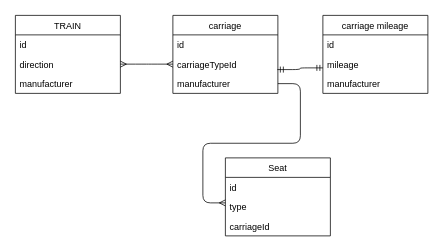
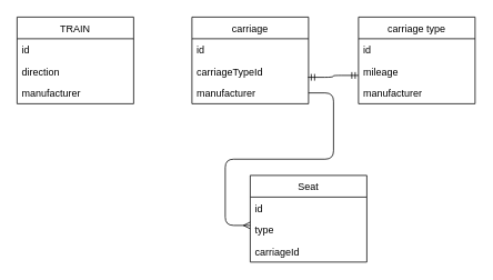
- <mxCell id="11" value="carriage mileage" style="swimlane;fontStyle=0;childLayout=stackLayout;horizontal=1;startSize=26;horizontalStack=0;resizeParent=1;resizeParentMax=0;resizeLast=0;collapsible=1;marginBottom=0;" vertex="1" parent="1"><mxGeometry x="430" y="20" width="140" height="104" as="geometry" /></mxCell>
+ <mxCell id="11" value="carriage type" style="swimlane;fontStyle=0;childLayout=stackLayout;horizontal=1;startSize=26;horizontalStack=0;resizeParent=1;resizeParentMax=0;resizeLast=0;collapsible=1;marginBottom=0;" vertex="1" parent="1"><mxGeometry x="430" y="20" width="140" height="104" as="geometry" /></mxCell>
- <mxCell id="10" value="" style="edgeStyle=entityRelationEdgeStyle;fontSize=12;html=1;endArrow=ERmany;startArrow=ERmany;exitX=1;exitY=0.5;exitDx=0;exitDy=0;entryX=0;entryY=0.5;entryDx=0;entryDy=0;" edge="1" parent="1" source="4" target="8"><mxGeometry width="100" height="100" relative="1" as="geometry"><mxPoint x="254" y="180" as="sourcePoint" /><mxPoint x="354" y="80" as="targetPoint" /></mxGeometry></mxCell>
